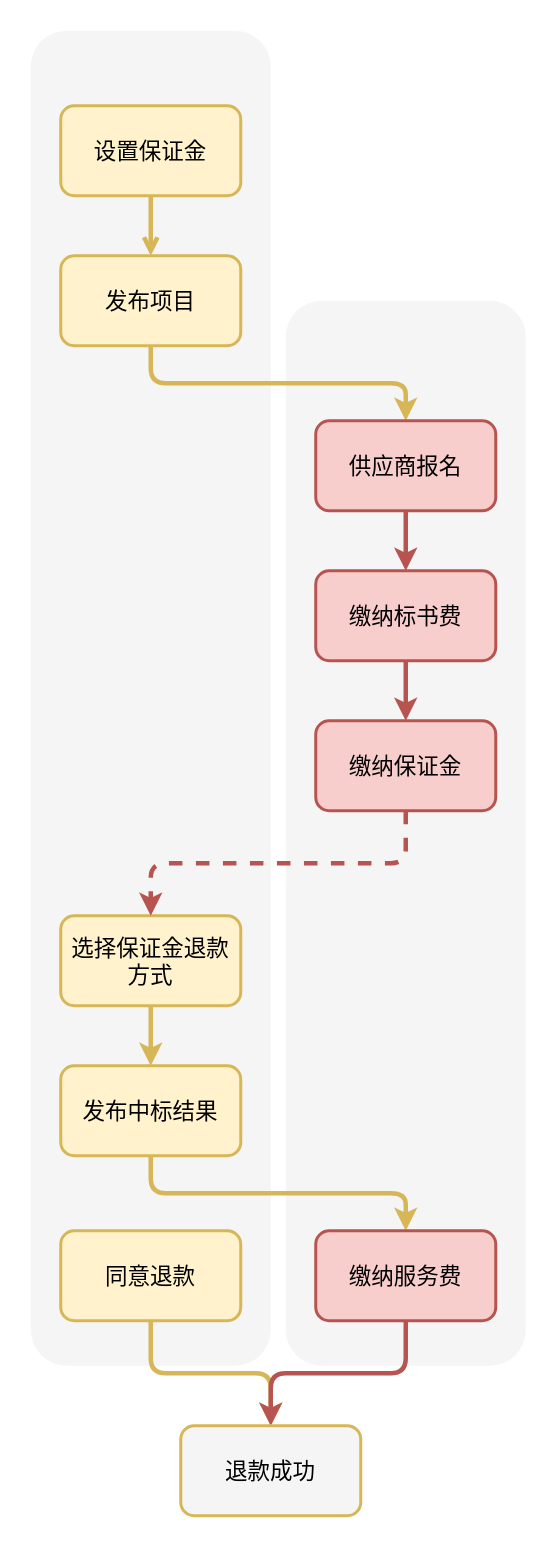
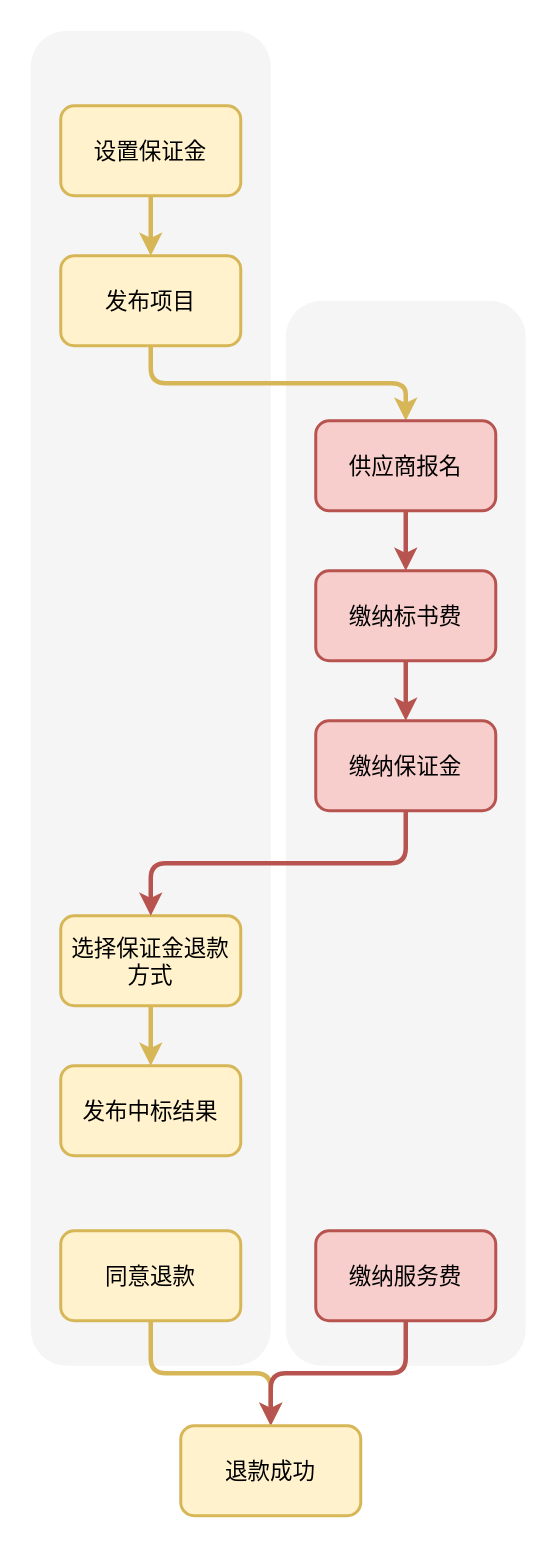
- <mxCell id="4" style="edgeStyle=none;html=1;exitX=0.5;exitY=1;exitDx=0;exitDy=0;entryX=0.5;entryY=0;entryDx=0;entryDy=0;fontFamily=仿宋;fillColor=#fff2cc;strokeColor=#d6b656;strokeWidth=3;endArrow=open;" parent="1" source="5" target="7" edge="1"><mxGeometry relative="1" as="geometry" /></mxCell>
+ <mxCell id="4" style="edgeStyle=none;html=1;exitX=0.5;exitY=1;exitDx=0;exitDy=0;entryX=0.5;entryY=0;entryDx=0;entryDy=0;fontFamily=仿宋;fillColor=#fff2cc;strokeColor=#d6b656;strokeWidth=3;" parent="1" source="5" target="7" edge="1"><mxGeometry relative="1" as="geometry" /></mxCell>
- <mxCell id="14" style="edgeStyle=orthogonalEdgeStyle;html=1;exitX=0.5;exitY=1;exitDx=0;exitDy=0;entryX=0.5;entryY=0;entryDx=0;entryDy=0;fillColor=#f8cecc;strokeColor=#b85450;strokeWidth=3;dashed=1;" parent="1" source="15" target="9" edge="1"><mxGeometry relative="1" as="geometry" /></mxCell>
+ <mxCell id="14" style="edgeStyle=orthogonalEdgeStyle;html=1;exitX=0.5;exitY=1;exitDx=0;exitDy=0;entryX=0.5;entryY=0;entryDx=0;entryDy=0;fillColor=#f8cecc;strokeColor=#b85450;strokeWidth=3;" parent="1" source="15" target="9" edge="1"><mxGeometry relative="1" as="geometry" /></mxCell>
- <mxCell id="16" style="edgeStyle=orthogonalEdgeStyle;html=1;exitX=0.5;exitY=1;exitDx=0;exitDy=0;entryX=0.5;entryY=0;entryDx=0;entryDy=0;fillColor=#fff2cc;strokeColor=#d6b656;strokeWidth=3;" edge="1" parent="1" source="17" target="21"><mxGeometry relative="1" as="geometry" /></mxCell>
- <mxCell id="22" value="退款成功" style="whiteSpace=wrap;html=1;rounded=1;fontFamily=仿宋;fillColor=#f5f5f5;strokeColor=#d6b656;strokeWidth=2;fontSize=15;" vertex="1" parent="1"><mxGeometry x="120" y="950" width="120" height="60" as="geometry" /></mxCell>
+ <mxCell id="22" value="退款成功" style="whiteSpace=wrap;html=1;rounded=1;fontFamily=仿宋;fillColor=#fff2cc;strokeColor=#d6b656;strokeWidth=2;fontSize=15;" vertex="1" parent="1"><mxGeometry x="120" y="950" width="120" height="60" as="geometry" /></mxCell>
